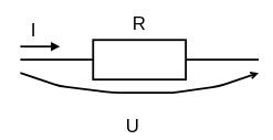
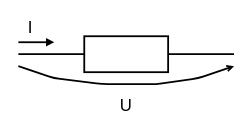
- <mxCell id="7" value="&lt;font style=&quot;font-size: 28px;&quot;&gt;R&lt;/font&gt;" style="text;html=1;strokeColor=none;fillColor=none;align=center;verticalAlign=middle;whiteSpace=wrap;rounded=0;" vertex="1" parent="1"><mxGeometry x="180" y="20" width="60" height="30" as="geometry" /></mxCell>
- <mxCell id="8" value="&lt;font style=&quot;font-size: 28px;&quot;&gt;U&lt;/font&gt;" style="text;html=1;strokeColor=none;fillColor=none;align=center;verticalAlign=middle;whiteSpace=wrap;rounded=0;" vertex="1" parent="1"><mxGeometry x="170" y="175" width="60" height="30" as="geometry" /></mxCell>
+ <mxCell id="8" value="&lt;font style=&quot;font-size: 28px;&quot;&gt;U&lt;/font&gt;" style="text;html=1;strokeColor=none;fillColor=none;align=center;verticalAlign=middle;whiteSpace=wrap;rounded=0;" vertex="1" parent="1"><mxGeometry x="180" y="160" width="60" height="30" as="geometry" /></mxCell>
